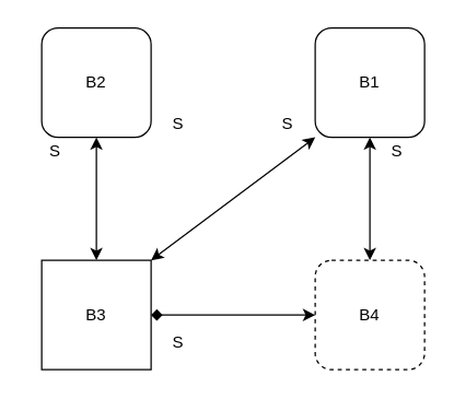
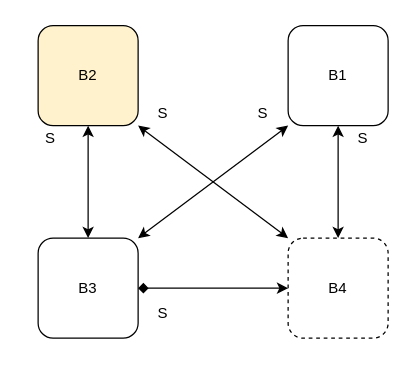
- <mxCell id="2" value="B2" style="rounded=1;whiteSpace=wrap;html=1;" parent="1" vertex="1"><mxGeometry x="30" y="20" width="80" height="80" as="geometry" /></mxCell>
+ <mxCell id="2" value="B2" style="rounded=1;whiteSpace=wrap;html=1;fillColor=#fff2cc;" parent="1" vertex="1"><mxGeometry x="30" y="20" width="80" height="80" as="geometry" /></mxCell>
+ <mxCell id="8" value="" style="endArrow=classic;startArrow=classic;html=1;entryX=0;entryY=0;entryDx=0;entryDy=0;exitX=1;exitY=1;exitDx=0;exitDy=0;" parent="1" source="2" target="5" edge="1"><mxGeometry width="50" height="50" relative="1" as="geometry"><mxPoint x="30" y="310" as="sourcePoint" /><mxPoint x="80" y="260" as="targetPoint" /></mxGeometry></mxCell>
- <mxCell id="4" value="B3" style="whiteSpace=wrap;html=1;rounded=0;" parent="1" vertex="1"><mxGeometry x="30" y="190" width="80" height="80" as="geometry" /></mxCell>
+ <mxCell id="4" value="B3" style="rounded=1;whiteSpace=wrap;html=1;" parent="1" vertex="1"><mxGeometry x="30" y="190" width="80" height="80" as="geometry" /></mxCell>
